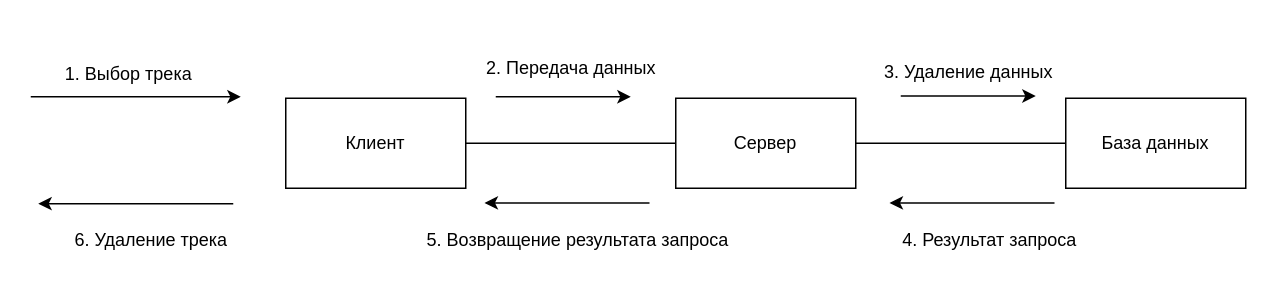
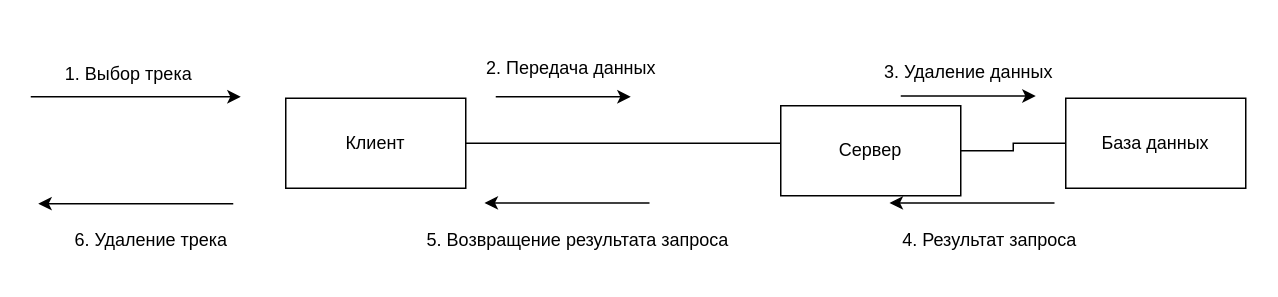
- <mxCell id="9" value="Сервер" style="whiteSpace=wrap;html=1;rounded=0;" vertex="1" parent="1"><mxGeometry x="450" y="65" width="120" height="60" as="geometry" /></mxCell>
+ <mxCell id="9" value="Сервер" style="whiteSpace=wrap;html=1;rounded=0;" vertex="1" parent="1"><mxGeometry x="520" y="70" width="120" height="60" as="geometry" /></mxCell>
